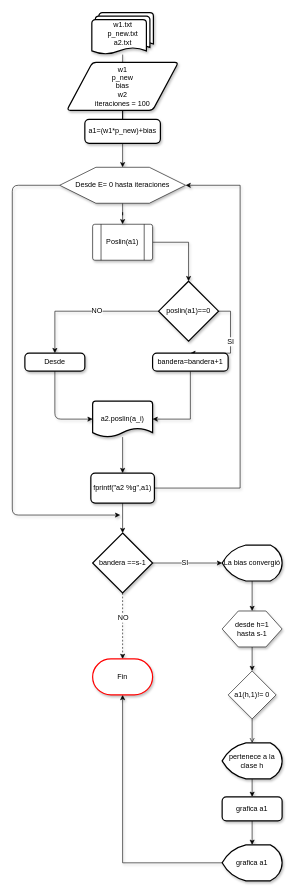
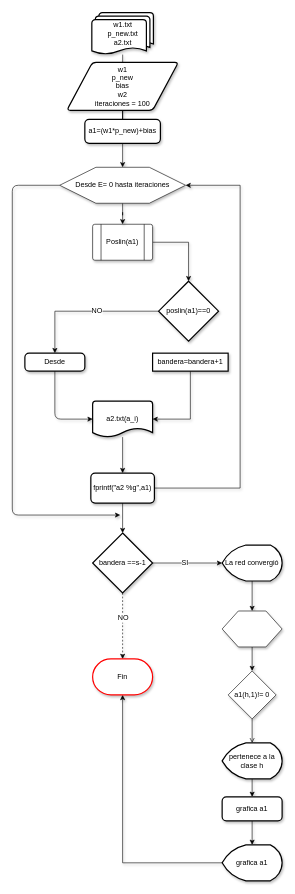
- <mxCell id="14" style="edgeStyle=orthogonalEdgeStyle;rounded=0;orthogonalLoop=1;jettySize=auto;html=1;exitX=1;exitY=0.5;exitDx=0;exitDy=0;exitPerimeter=0;entryX=0.5;entryY=0;entryDx=0;entryDy=0;shadow=1;" edge="1" parent="1" source="18" target="21"><mxGeometry relative="1" as="geometry" /></mxCell>
- <mxCell id="15" value="SI" style="text;html=1;align=center;verticalAlign=middle;resizable=0;points=[];labelBackgroundColor=#ffffff;shadow=1;" vertex="1" connectable="0" parent="14"><mxGeometry x="-0.109" y="-1" relative="1" as="geometry"><mxPoint as="offset" /></mxGeometry></mxCell>
- <mxCell id="21" value="bandera=bandera+1" style="rounded=1;whiteSpace=wrap;html=1;absoluteArcSize=1;arcSize=14;strokeWidth=2;shadow=1;" vertex="1" parent="1"><mxGeometry x="254" y="588" width="126" height="30" as="geometry" /></mxCell>
+ <mxCell id="21" value="bandera=bandera+1" style="whiteSpace=wrap;html=1;absoluteArcSize=1;arcSize=14;strokeWidth=2;shadow=1;rounded=0;" vertex="1" parent="1"><mxGeometry x="254" y="588" width="126" height="30" as="geometry" /></mxCell>
- <mxCell id="23" value="a2.poslin(a_i)" style="strokeWidth=2;html=1;shape=mxgraph.flowchart.document2;whiteSpace=wrap;size=0.25;shadow=1;" vertex="1" parent="1"><mxGeometry x="154" y="668" width="100" height="60" as="geometry" /></mxCell>
+ <mxCell id="23" value="a2.txt(a_i)" style="strokeWidth=2;html=1;shape=mxgraph.flowchart.document2;whiteSpace=wrap;size=0.25;shadow=1;" vertex="1" parent="1"><mxGeometry x="154" y="668" width="100" height="60" as="geometry" /></mxCell>
- <mxCell id="35" value="La bias convergió" style="strokeWidth=2;html=1;shape=mxgraph.flowchart.display;whiteSpace=wrap;shadow=1;" vertex="1" parent="1"><mxGeometry x="370" y="908" width="100" height="60" as="geometry" /></mxCell>
+ <mxCell id="35" value="La red convergió" style="strokeWidth=2;html=1;shape=mxgraph.flowchart.display;whiteSpace=wrap;shadow=1;" vertex="1" parent="1"><mxGeometry x="370" y="908" width="100" height="60" as="geometry" /></mxCell>
- <mxCell id="38" value="&lt;span style=&quot;white-space: nowrap&quot;&gt;desde h=1 &lt;br&gt;hasta s-1&lt;/span&gt;" style="text;html=1;strokeColor=none;fillColor=none;align=center;verticalAlign=middle;whiteSpace=wrap;rounded=0;shadow=1;" vertex="1" parent="1"><mxGeometry x="400" y="1038" width="40" height="20" as="geometry" /></mxCell>
